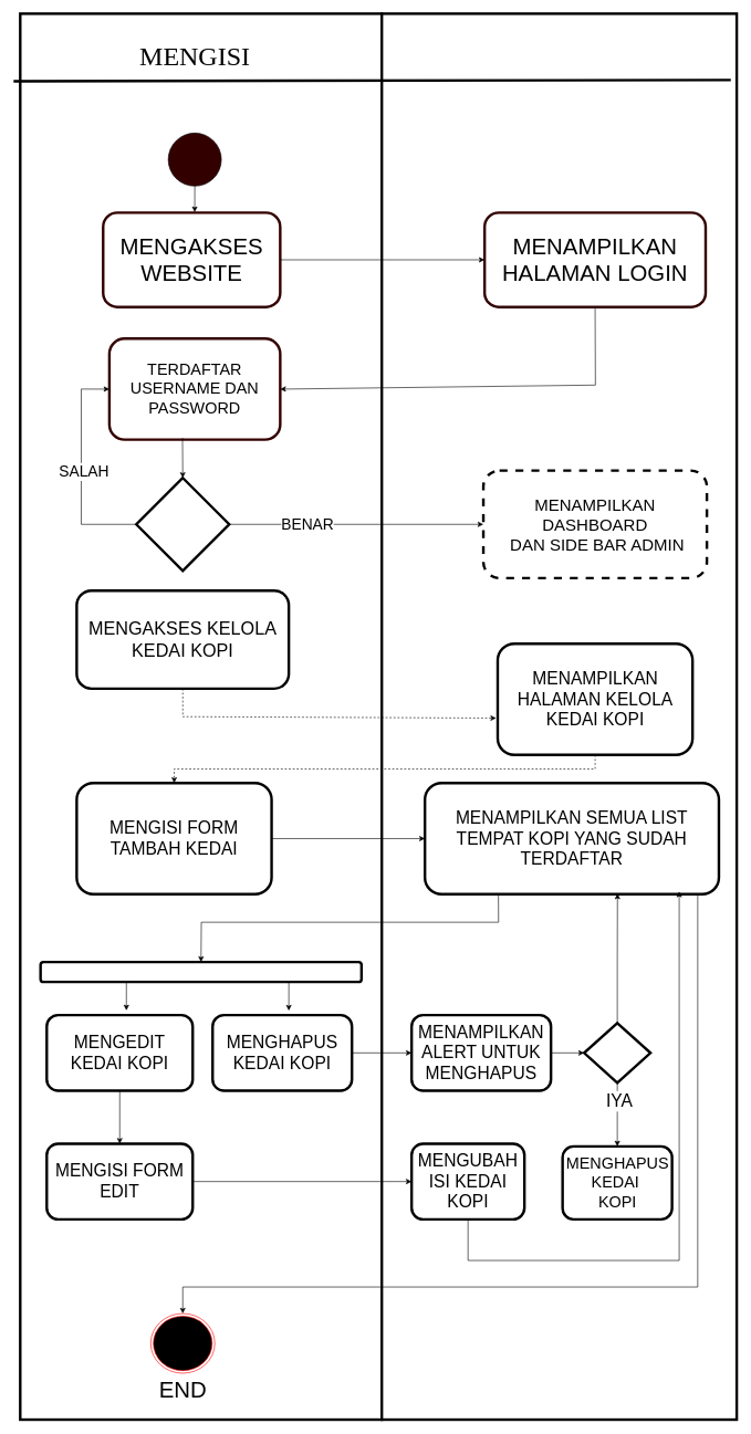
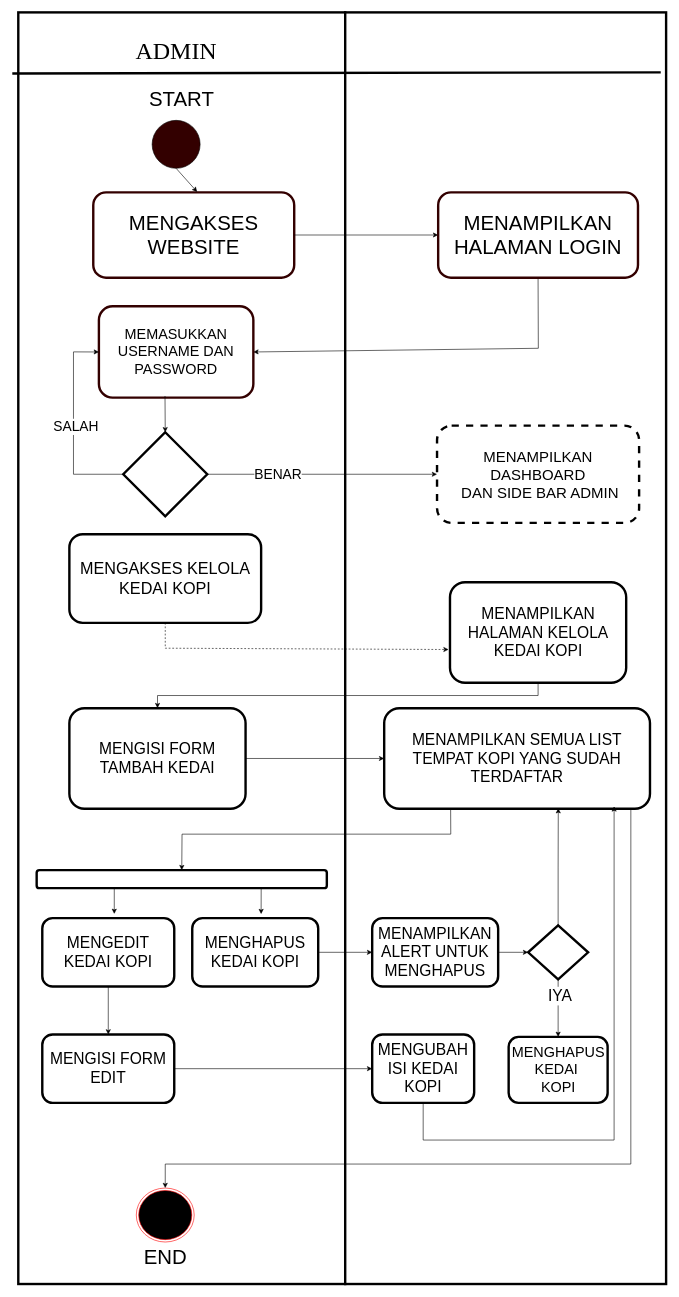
- <mxCell id="5" value="&lt;font style=&quot;font-size: 40px;&quot; face=&quot;Times New Roman&quot;&gt;MENGISI&lt;/font&gt;" style="text;html=1;align=center;verticalAlign=middle;whiteSpace=wrap;rounded=0;" parent="1" vertex="1"><mxGeometry x="195.63" y="70" width="195" height="30" as="geometry" /></mxCell>
+ <mxCell id="5" value="&lt;font style=&quot;font-size: 40px;&quot; face=&quot;Times New Roman&quot;&gt;ADMIN&lt;/font&gt;" style="text;html=1;align=center;verticalAlign=middle;whiteSpace=wrap;rounded=0;" parent="1" vertex="1"><mxGeometry x="195.63" y="70" width="195" height="30" as="geometry" /></mxCell>
+ <mxCell id="46" value="&lt;font style=&quot;font-size: 34px;&quot;&gt;START&lt;/font&gt;" style="text;html=1;align=center;verticalAlign=middle;whiteSpace=wrap;rounded=0;" vertex="1" parent="1"><mxGeometry x="239.06" y="150" width="126.87" height="30" as="geometry" /></mxCell>
- <mxCell id="11" value="&lt;font style=&quot;font-size: 34px;&quot;&gt;MENGAKSES&lt;/font&gt;&lt;div&gt;&lt;font style=&quot;font-size: 34px;&quot;&gt;WEBSITE&lt;/font&gt;&lt;/div&gt;" style="rounded=1;whiteSpace=wrap;html=1;strokeColor=#330000;strokeWidth=4;" parent="1" vertex="1"><mxGeometry x="155" y="320" width="266.87" height="142.28" as="geometry" /></mxCell>
+ <mxCell id="11" value="&lt;font style=&quot;font-size: 34px;&quot;&gt;MENGAKSES&lt;/font&gt;&lt;div&gt;&lt;font style=&quot;font-size: 34px;&quot;&gt;WEBSITE&lt;/font&gt;&lt;/div&gt;" style="rounded=1;whiteSpace=wrap;html=1;strokeColor=#330000;strokeWidth=4;" parent="1" vertex="1"><mxGeometry x="155" y="320" width="335" height="142.28" as="geometry" /></mxCell>
- <mxCell id="14" value="&lt;font style=&quot;font-size: 24px;&quot;&gt;TERDAFTAR USERNAME DAN PASSWORD&lt;/font&gt;" style="rounded=1;whiteSpace=wrap;html=1;strokeColor=#330000;strokeWidth=4;" parent="1" vertex="1"><mxGeometry x="164.38" y="510" width="257.5" height="152.28" as="geometry" /></mxCell>
+ <mxCell id="14" value="&lt;font style=&quot;font-size: 24px;&quot;&gt;MEMASUKKAN USERNAME DAN PASSWORD&lt;/font&gt;" style="rounded=1;whiteSpace=wrap;html=1;strokeColor=#330000;strokeWidth=4;" parent="1" vertex="1"><mxGeometry x="164.38" y="510" width="257.5" height="152.28" as="geometry" /></mxCell>
- <mxCell id="18" value="" style="edgeStyle=orthogonalEdgeStyle;rounded=0;orthogonalLoop=1;jettySize=auto;html=1;exitX=0.5;exitY=1;exitDx=0;exitDy=0;dashed=1;" edge="1" parent="1" source="19" target="25"><mxGeometry relative="1" as="geometry" /></mxCell>
+ <mxCell id="18" value="" style="edgeStyle=orthogonalEdgeStyle;rounded=0;orthogonalLoop=1;jettySize=auto;html=1;exitX=0.5;exitY=1;exitDx=0;exitDy=0;" edge="1" parent="1" source="19" target="25"><mxGeometry relative="1" as="geometry" /></mxCell>
